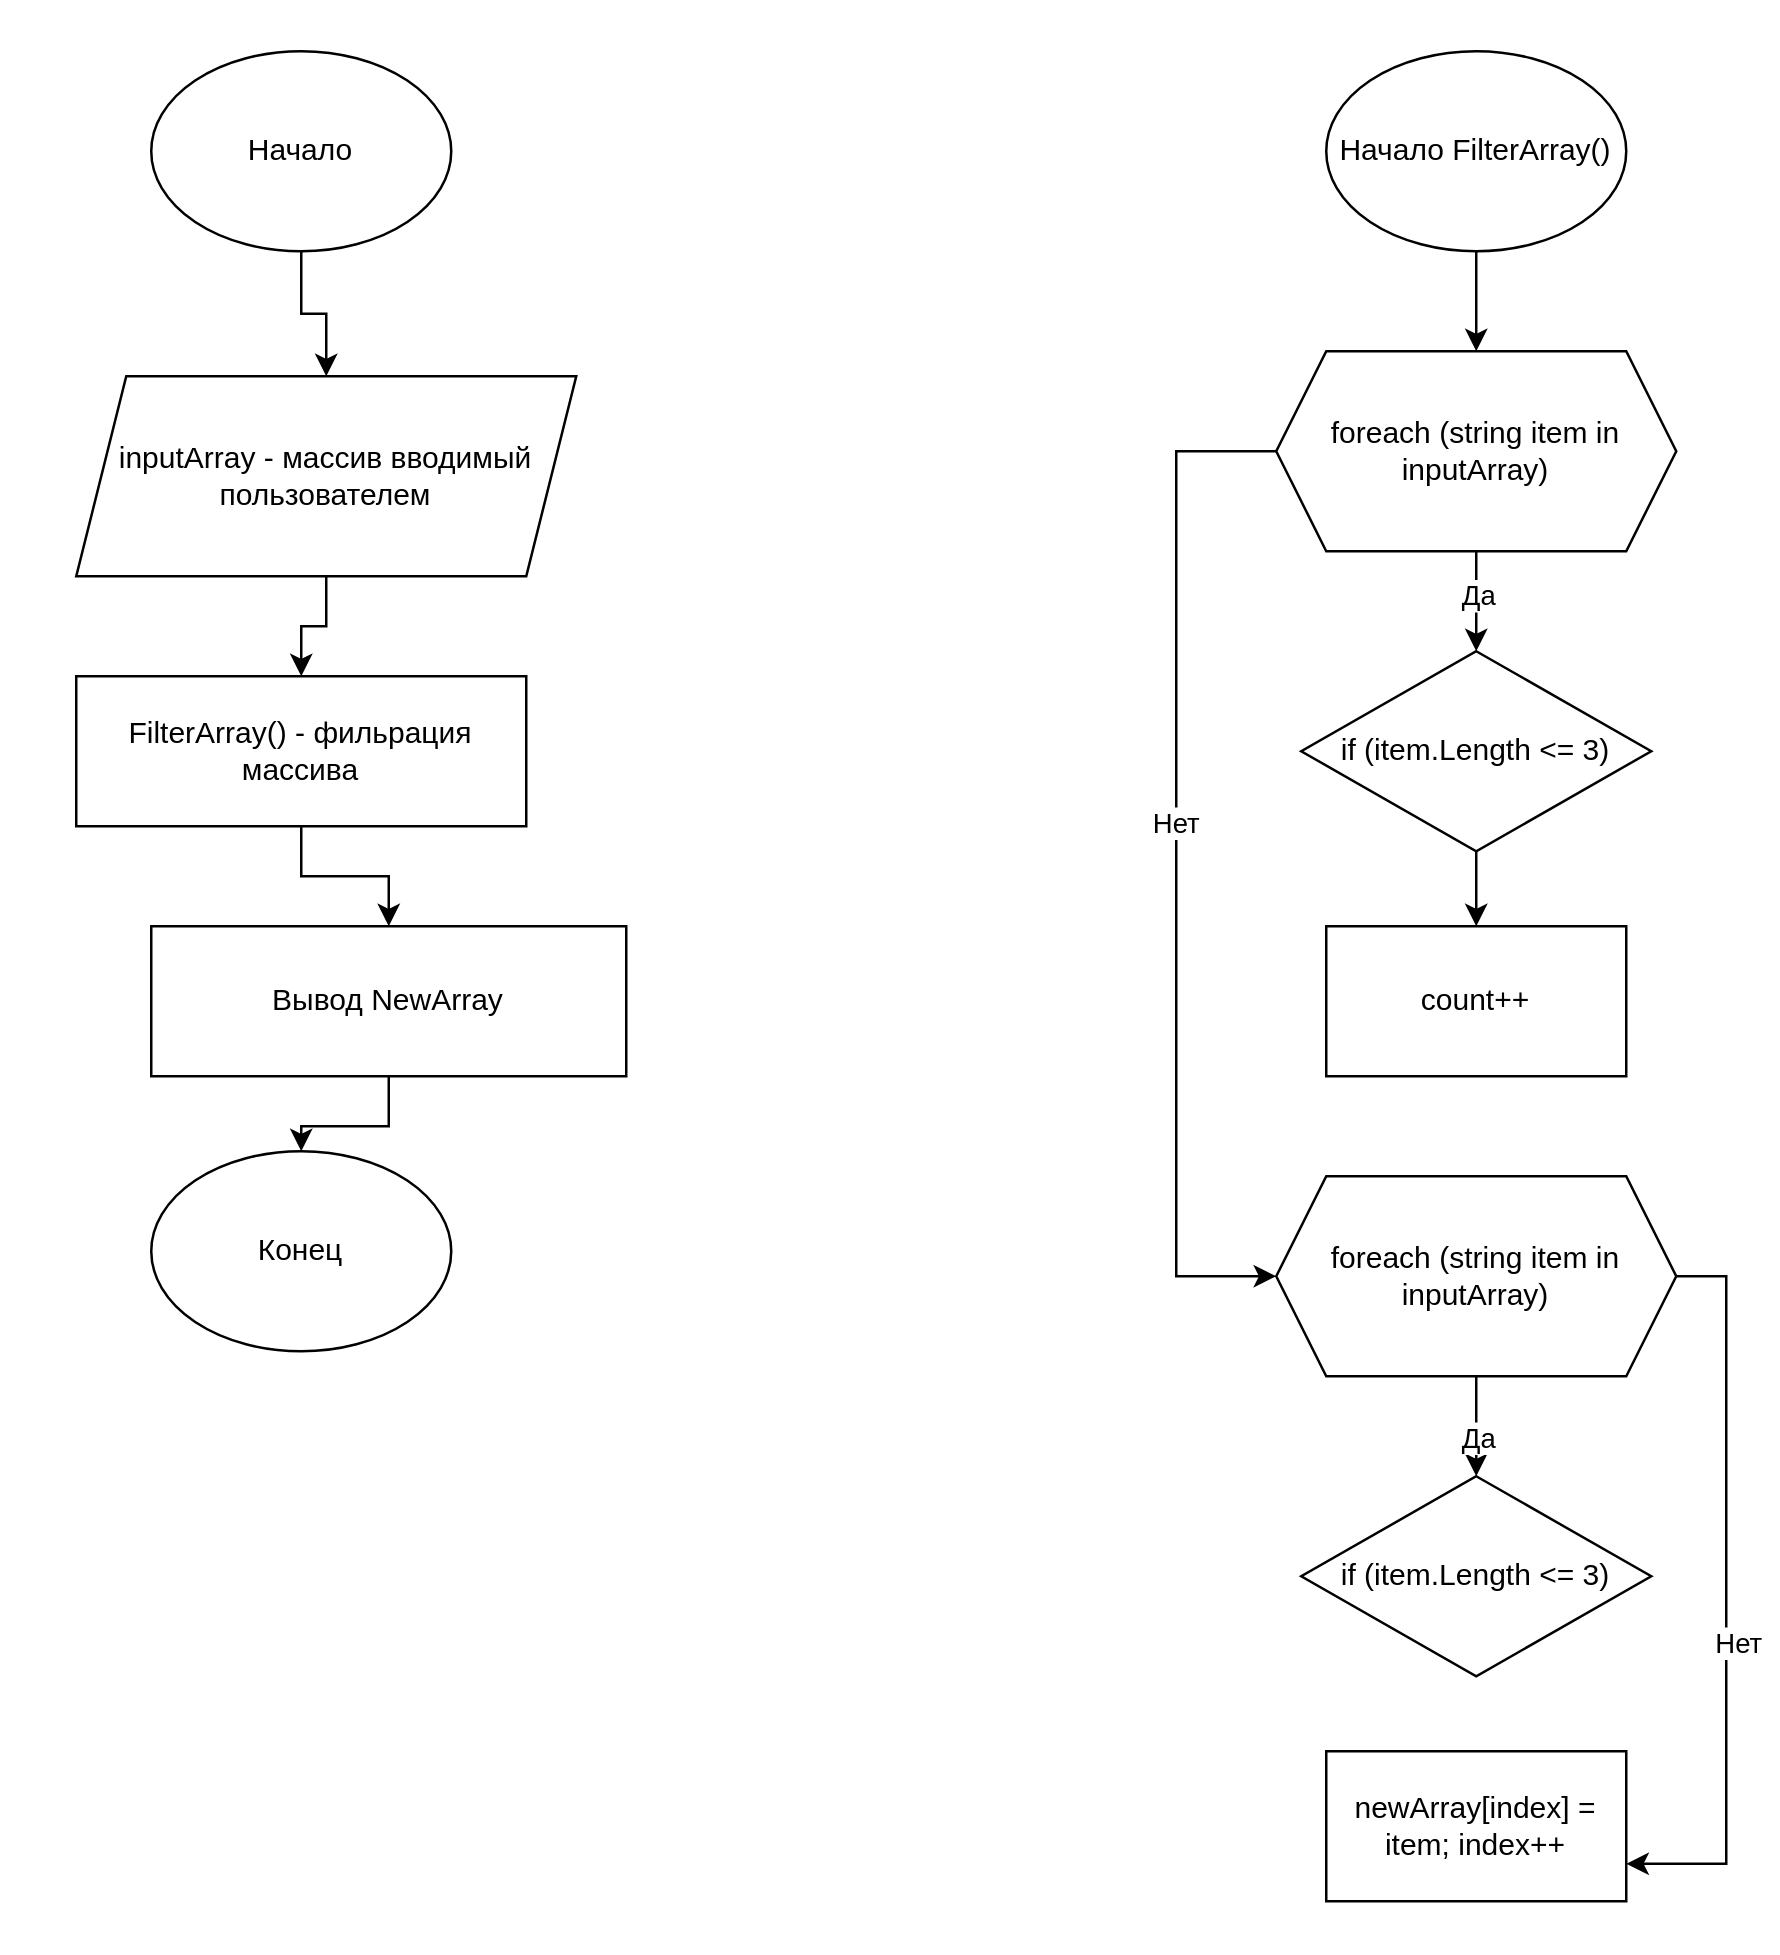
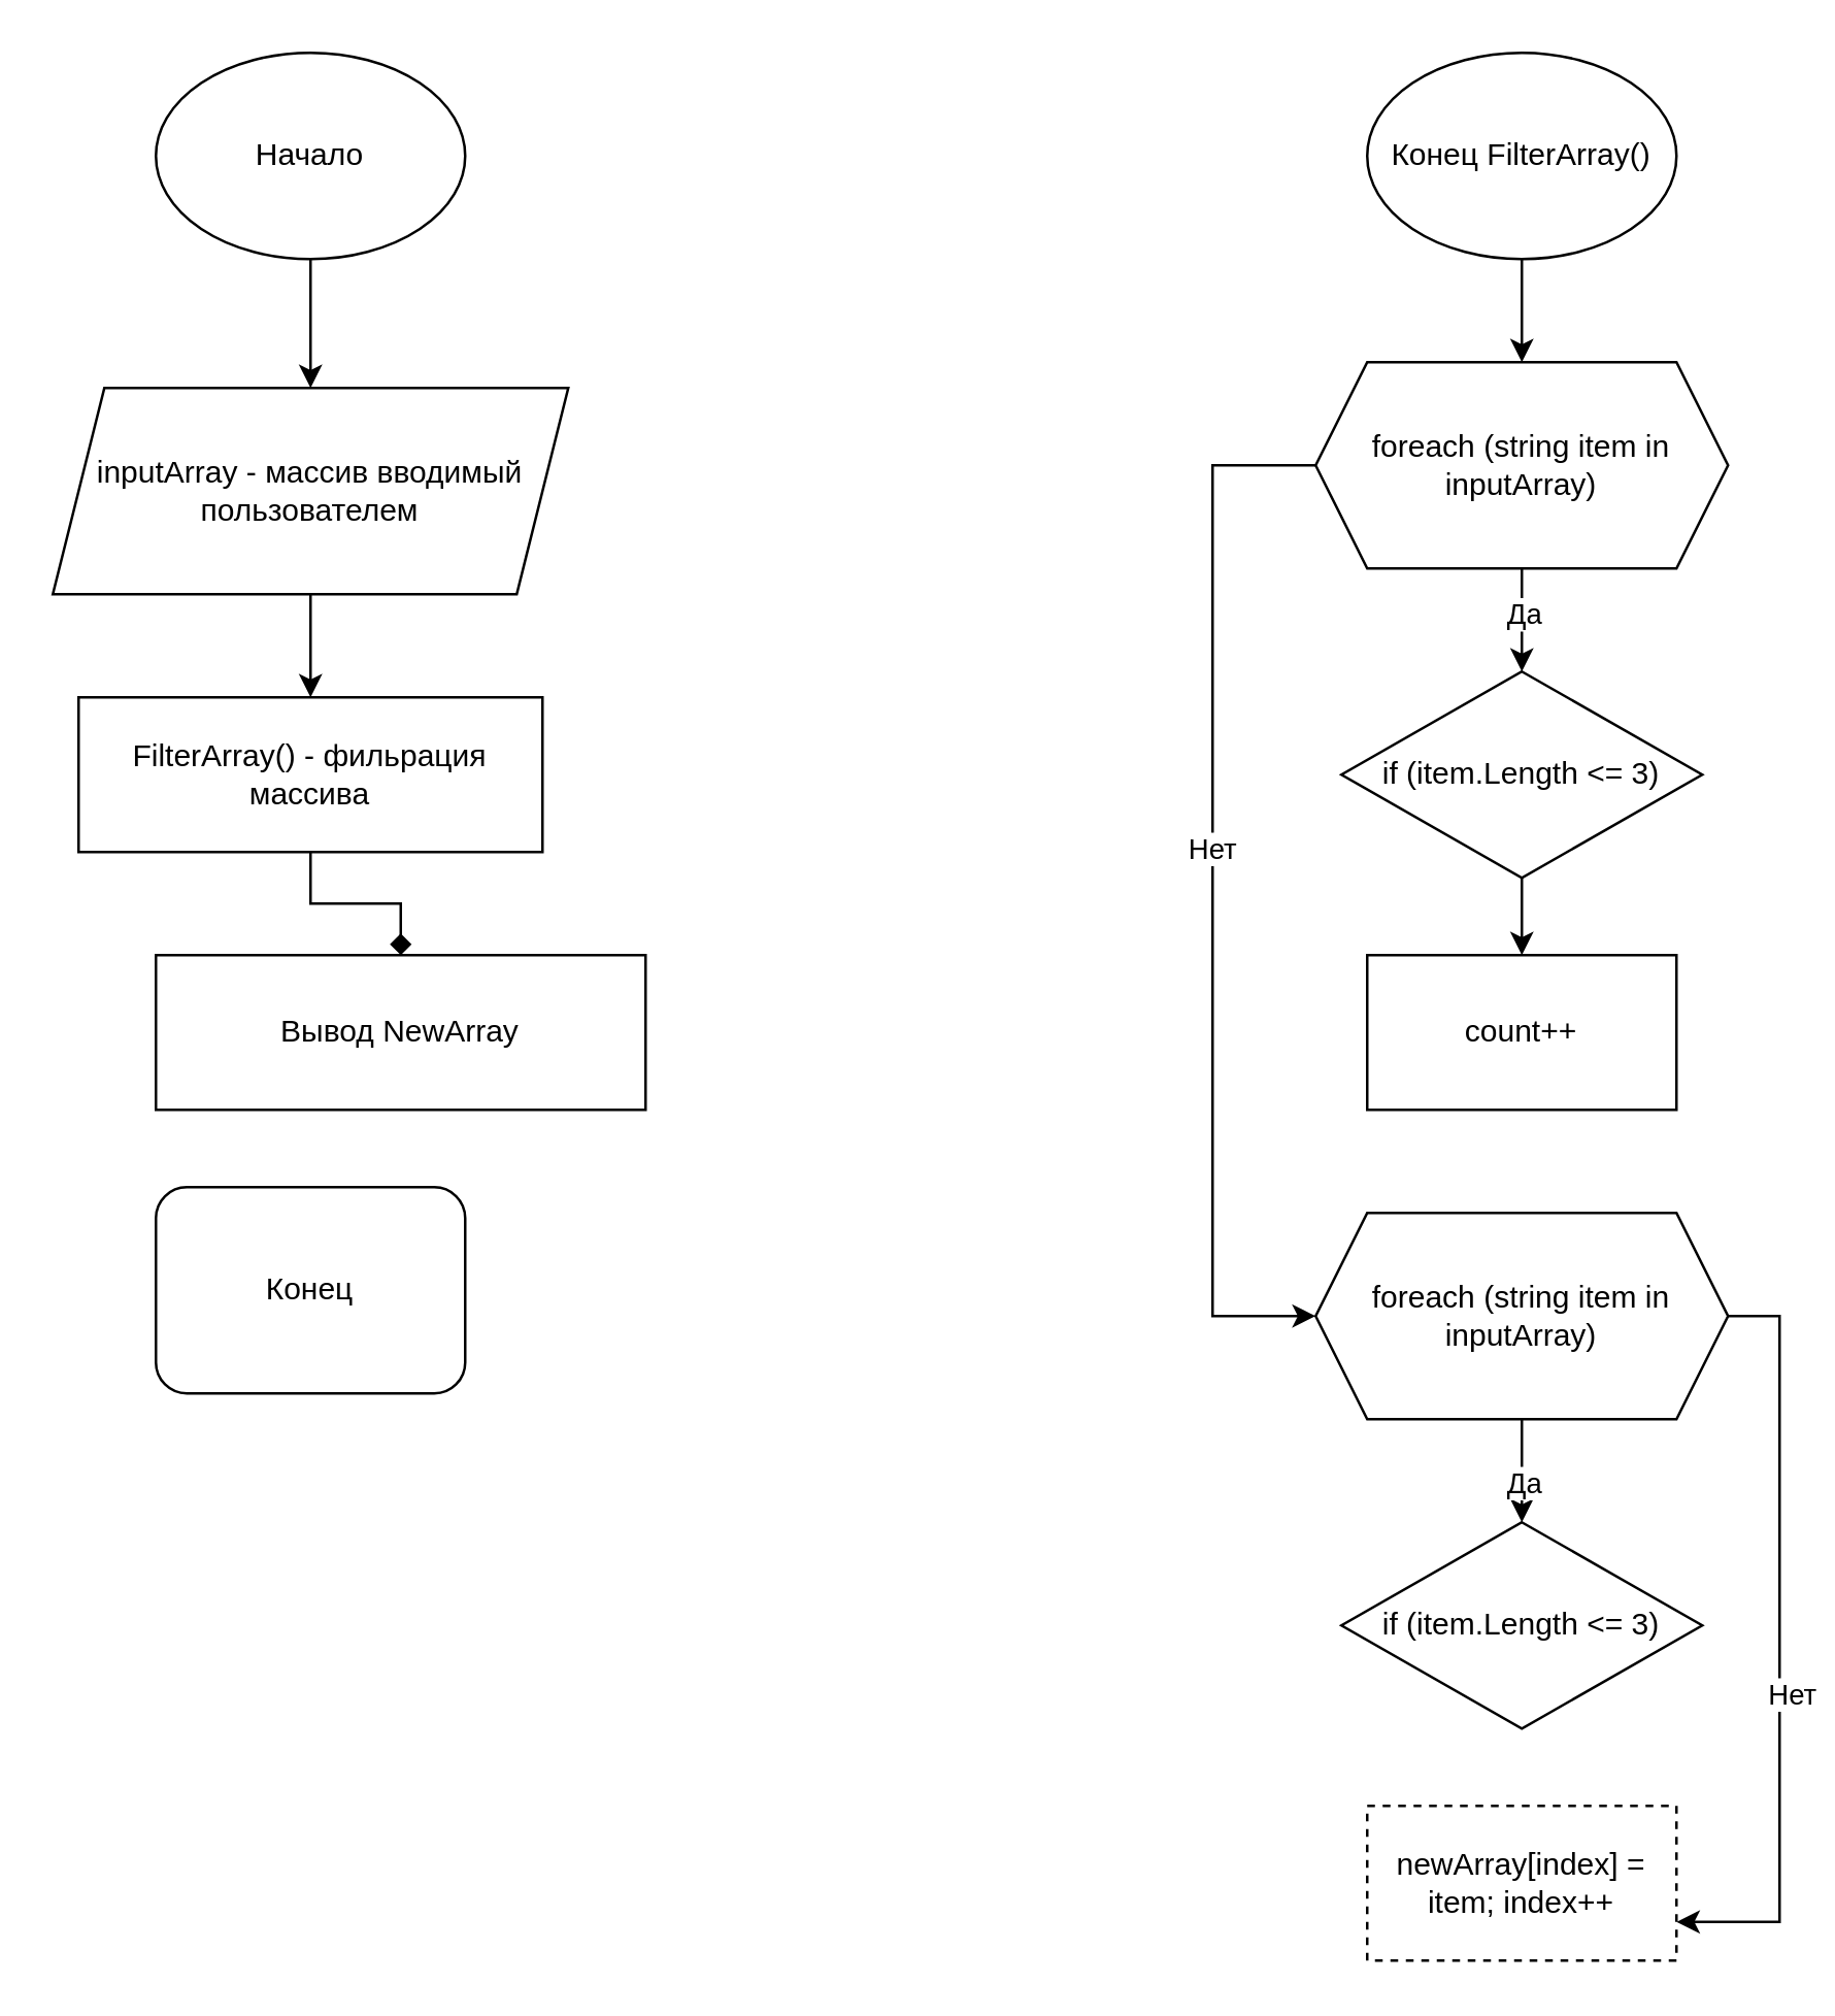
- <mxCell id="12" value="Начало FilterArray()" style="ellipse;whiteSpace=wrap;html=1;" vertex="1" parent="1"><mxGeometry x="530" y="20" width="120" height="80" as="geometry" /></mxCell>
+ <mxCell id="12" value="Конец FilterArray()" style="ellipse;whiteSpace=wrap;html=1;" vertex="1" parent="1"><mxGeometry x="530" y="20" width="120" height="80" as="geometry" /></mxCell>
- <mxCell id="5" value="inputArray - массив вводимый пользователем" style="shape=parallelogram;perimeter=parallelogramPerimeter;whiteSpace=wrap;html=1;fixedSize=1;" vertex="1" parent="1"><mxGeometry x="30" y="150" width="200" height="80" as="geometry" /></mxCell>
+ <mxCell id="5" value="inputArray - массив вводимый пользователем" style="shape=parallelogram;perimeter=parallelogramPerimeter;whiteSpace=wrap;html=1;fixedSize=1;" vertex="1" parent="1"><mxGeometry x="20" y="150" width="200" height="80" as="geometry" /></mxCell>
- <mxCell id="6" style="edgeStyle=orthogonalEdgeStyle;rounded=0;orthogonalLoop=1;jettySize=auto;html=1;entryX=0.5;entryY=0;entryDx=0;entryDy=0;" edge="1" parent="1" source="7" target="9"><mxGeometry relative="1" as="geometry" /></mxCell>
+ <mxCell id="6" style="edgeStyle=orthogonalEdgeStyle;rounded=0;orthogonalLoop=1;jettySize=auto;html=1;entryX=0.5;entryY=0;entryDx=0;entryDy=0;endArrow=diamond;" edge="1" parent="1" source="7" target="9"><mxGeometry relative="1" as="geometry" /></mxCell>
- <mxCell id="8" style="edgeStyle=orthogonalEdgeStyle;rounded=0;orthogonalLoop=1;jettySize=auto;html=1;entryX=0.5;entryY=0;entryDx=0;entryDy=0;" edge="1" parent="1" source="9" target="10"><mxGeometry relative="1" as="geometry" /></mxCell>
- <mxCell id="10" value="Конец" style="ellipse;whiteSpace=wrap;html=1;" vertex="1" parent="1"><mxGeometry x="60" y="460" width="120" height="80" as="geometry" /></mxCell>
+ <mxCell id="10" value="Конец" style="whiteSpace=wrap;html=1;rounded=1;" vertex="1" parent="1"><mxGeometry x="60" y="460" width="120" height="80" as="geometry" /></mxCell>
- <mxCell id="27" value="newArray[index] = item; index++" style="rounded=0;whiteSpace=wrap;html=1;" vertex="1" parent="1"><mxGeometry x="530" y="700" width="120" height="60" as="geometry" /></mxCell>
+ <mxCell id="27" value="newArray[index] = item; index++" style="rounded=0;whiteSpace=wrap;html=1;dashed=1;" vertex="1" parent="1"><mxGeometry x="530" y="700" width="120" height="60" as="geometry" /></mxCell>
